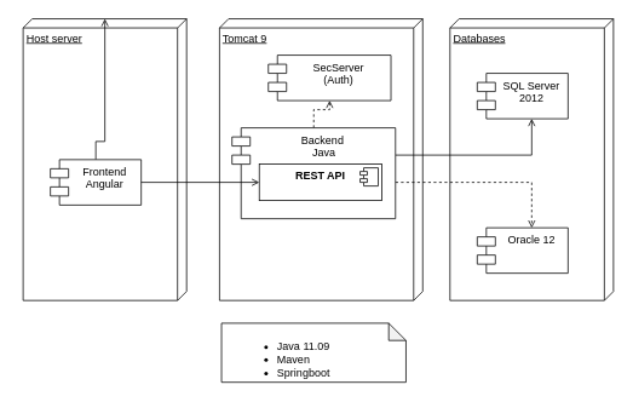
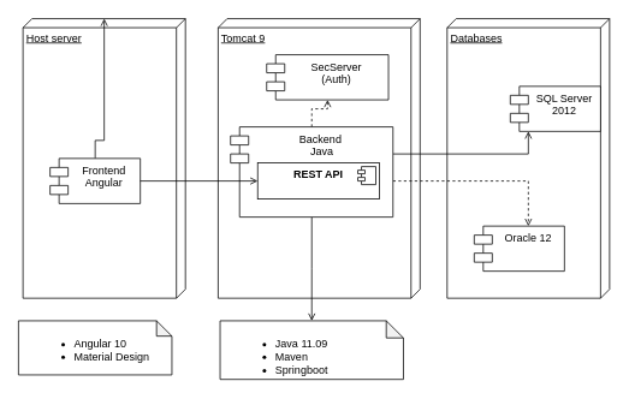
- <mxCell id="14" value="SQL Server &#10;2012" style="shape=module;align=left;spacingLeft=20;align=center;verticalAlign=top;" parent="1" vertex="1"><mxGeometry x="525" y="80" width="100" height="50" as="geometry" /></mxCell>
+ <mxCell id="14" value="SQL Server &#10;2012" style="shape=module;align=left;spacingLeft=20;align=center;verticalAlign=top;" parent="1" vertex="1"><mxGeometry x="565" y="95" width="100" height="50" as="geometry" /></mxCell>
+ <mxCell id="10" value="" style="edgeStyle=orthogonalEdgeStyle;rounded=0;orthogonalLoop=1;jettySize=auto;html=1;endArrow=open;endFill=0;" parent="1" source="11" target="19" edge="1"><mxGeometry relative="1" as="geometry" /></mxCell>
+ <mxCell id="18" value="&lt;ul&gt;&lt;li&gt;Angular 10&lt;/li&gt;&lt;li&gt;Material Design&lt;/li&gt;&lt;/ul&gt;" style="shape=note;html=1;backgroundOutline=1;darkOpacity=0.05;verticalAlign=top;spacingLeft=20;size=17;align=left;whiteSpace=wrap;" parent="1" vertex="1"><mxGeometry x="20" y="355" width="170" height="60" as="geometry" /></mxCell>
